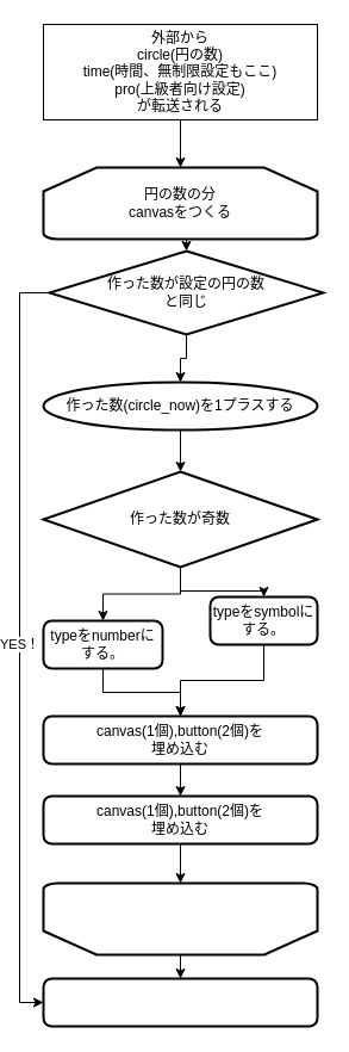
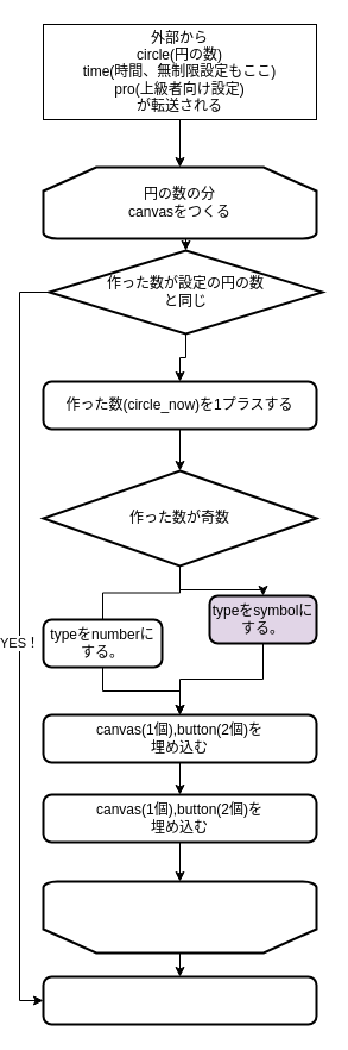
- <mxCell id="13" value="作った数(circle_now)を1プラスする" style="ellipse;whiteSpace=wrap;html=1;absoluteArcSize=1;arcSize=14;strokeWidth=2;" parent="1" vertex="1"><mxGeometry x="20" y="320" width="230" height="40" as="geometry" /></mxCell>
+ <mxCell id="13" value="作った数(circle_now)を1プラスする" style="rounded=1;whiteSpace=wrap;html=1;absoluteArcSize=1;arcSize=14;strokeWidth=2;" parent="1" vertex="1"><mxGeometry x="20" y="320" width="230" height="40" as="geometry" /></mxCell>
- <mxCell id="16" style="edgeStyle=orthogonalEdgeStyle;rounded=0;orthogonalLoop=1;jettySize=auto;html=1;exitX=0.5;exitY=1;exitDx=0;exitDy=0;exitPerimeter=0;" parent="1" source="18" target="20" edge="1"><mxGeometry relative="1" as="geometry" /></mxCell>
+ <mxCell id="16" style="edgeStyle=orthogonalEdgeStyle;rounded=0;orthogonalLoop=1;jettySize=auto;html=1;exitX=0.5;exitY=1;exitDx=0;exitDy=0;exitPerimeter=0;endArrow=none;" parent="1" source="18" target="20" edge="1"><mxGeometry relative="1" as="geometry" /></mxCell>
- <mxCell id="22" value="typeをsymbolにする。" style="rounded=1;whiteSpace=wrap;html=1;absoluteArcSize=1;arcSize=14;strokeWidth=2;" parent="1" vertex="1"><mxGeometry x="160" y="500" width="90" height="40" as="geometry" /></mxCell>
+ <mxCell id="22" value="typeをsymbolにする。" style="rounded=1;whiteSpace=wrap;html=1;absoluteArcSize=1;arcSize=14;strokeWidth=2;fillColor=#e1d5e7;" parent="1" vertex="1"><mxGeometry x="160" y="500" width="90" height="40" as="geometry" /></mxCell>
